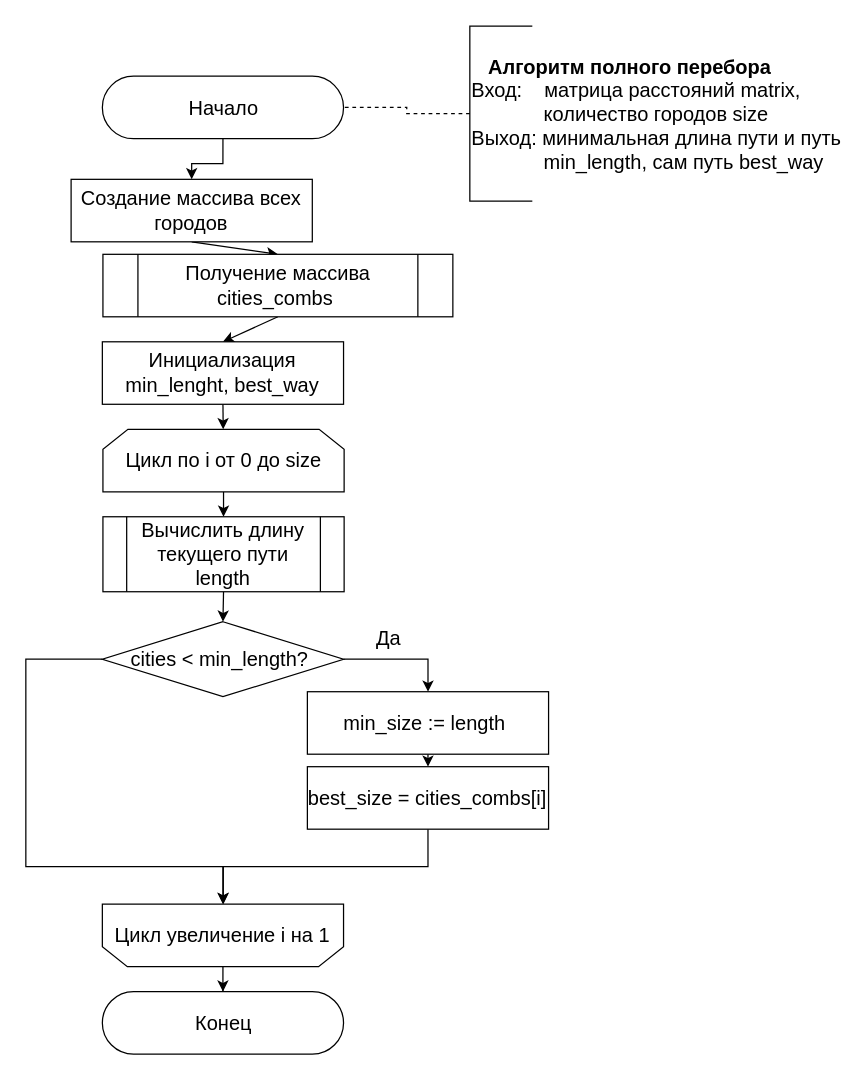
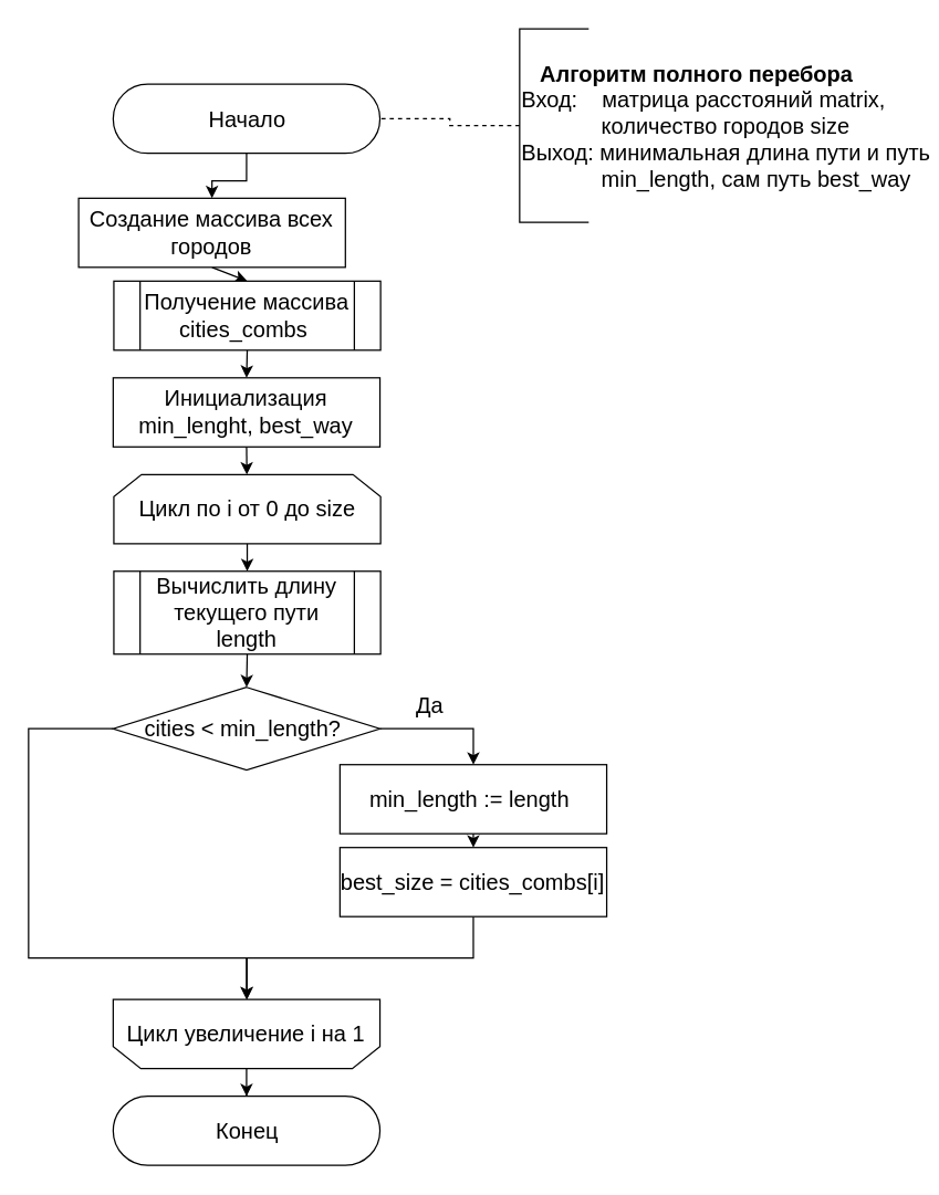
- <mxCell id="9" value="&lt;span style=&quot;font-size: 16px&quot;&gt;Получение массива cities_combs&amp;nbsp;&lt;/span&gt;" style="shape=process;whiteSpace=wrap;html=1;backgroundOutline=1;" parent="1" vertex="1"><mxGeometry x="81.69" y="203" width="280" height="50" as="geometry" /></mxCell>
+ <mxCell id="9" value="&lt;span style=&quot;font-size: 16px&quot;&gt;Получение массива cities_combs&amp;nbsp;&lt;/span&gt;" style="shape=process;whiteSpace=wrap;html=1;backgroundOutline=1;" parent="1" vertex="1"><mxGeometry x="81.69" y="203" width="193" height="50" as="geometry" /></mxCell>
- <mxCell id="22" value="&lt;font style=&quot;font-size: 16px&quot;&gt;min_size := length&amp;nbsp;&lt;br&gt;&lt;/font&gt;" style="rounded=0;whiteSpace=wrap;html=1;shadow=0;glass=0;sketch=0;strokeWidth=1;gradientColor=none;" parent="1" vertex="1"><mxGeometry x="245.28" y="553" width="193" height="50" as="geometry" /></mxCell>
+ <mxCell id="22" value="&lt;font style=&quot;font-size: 16px&quot;&gt;min_length := length&amp;nbsp;&lt;br&gt;&lt;/font&gt;" style="rounded=0;whiteSpace=wrap;html=1;shadow=0;glass=0;sketch=0;strokeWidth=1;gradientColor=none;" parent="1" vertex="1"><mxGeometry x="245.28" y="553" width="193" height="50" as="geometry" /></mxCell>
